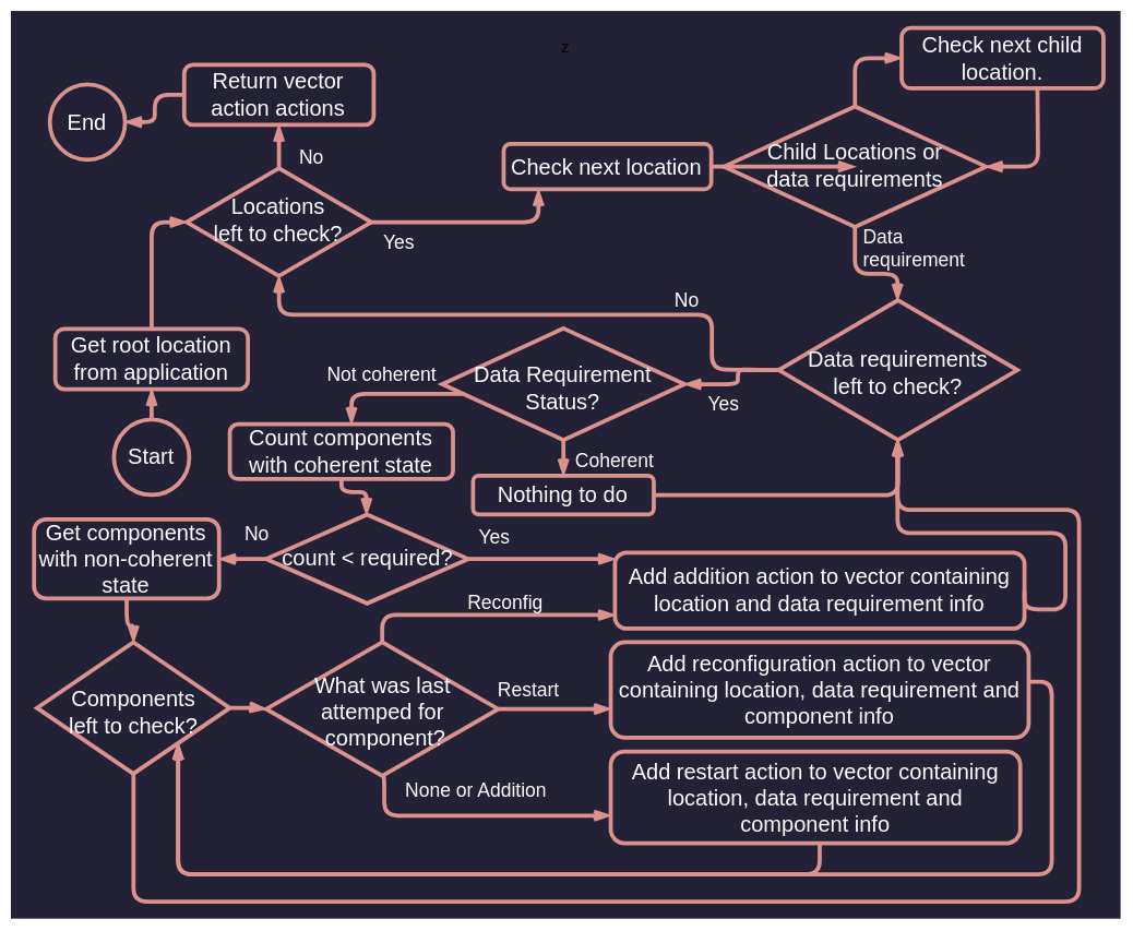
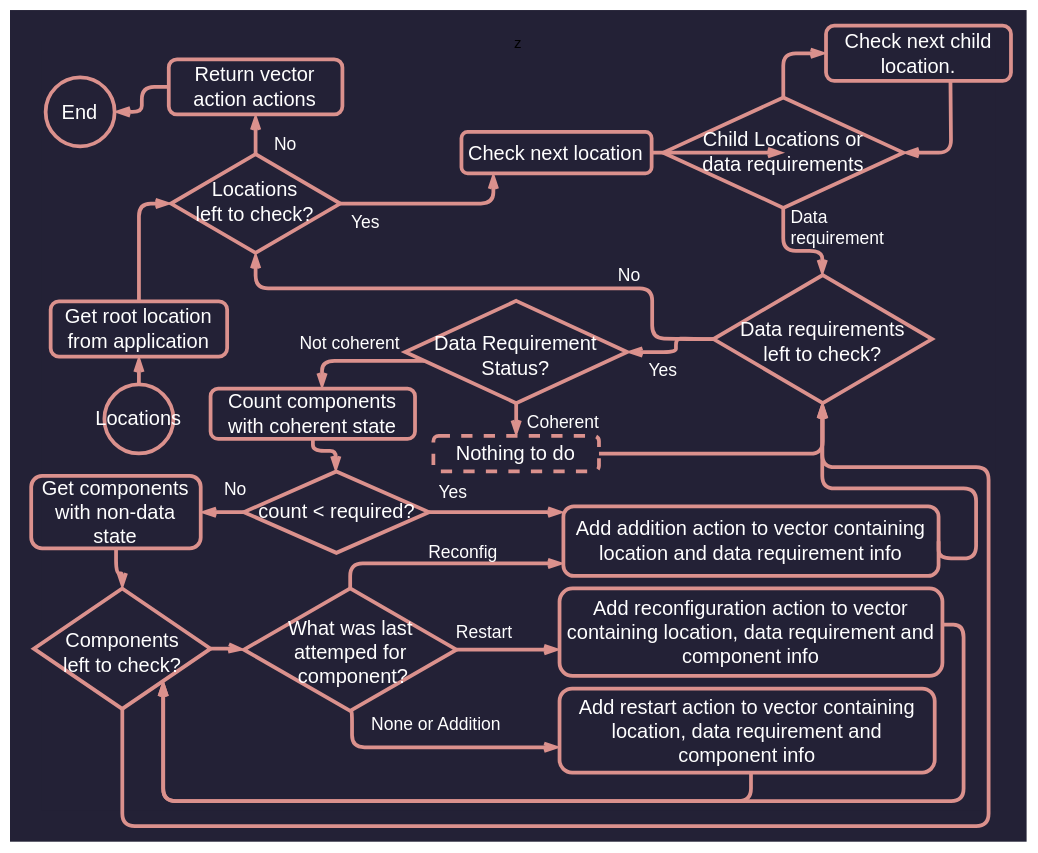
- <mxCell id="3" value="&lt;font style=&quot;font-size: 16px;&quot;&gt;Start&lt;/font&gt;" style="ellipse;whiteSpace=wrap;html=1;aspect=fixed;strokeColor=#DB918D;fontColor=#FFFFFF;fillColor=none;strokeWidth=3;fontSize=16;" parent="2" vertex="1"><mxGeometry x="62.975" y="286.893" width="55.172" height="55.172" as="geometry" /></mxCell>
+ <mxCell id="3" value="&lt;font style=&quot;font-size: 16px;&quot;&gt;Locations&lt;/font&gt;" style="ellipse;whiteSpace=wrap;html=1;aspect=fixed;strokeColor=#DB918D;fontColor=#FFFFFF;fillColor=none;strokeWidth=3;fontSize=16;" parent="2" vertex="1"><mxGeometry x="62.975" y="286.893" width="55.172" height="55.172" as="geometry" /></mxCell>
- <mxCell id="21" value="Nothing to do" style="whiteSpace=wrap;html=1;fontSize=16;fillColor=none;strokeColor=#DB918D;fontColor=#FFFFFF;rounded=1;strokeWidth=3;spacingTop=0;" parent="2" vertex="1"><mxGeometry x="326.044" y="328.004" width="132.413" height="28.414" as="geometry" /></mxCell>
+ <mxCell id="21" value="Nothing to do" style="whiteSpace=wrap;html=1;fontSize=16;fillColor=none;strokeColor=#DB918D;fontColor=#FFFFFF;rounded=1;strokeWidth=3;spacingTop=0;dashed=1;" parent="2" vertex="1"><mxGeometry x="326.044" y="328.004" width="132.413" height="28.414" as="geometry" /></mxCell>
- <mxCell id="51" value="Get components with non-coherent state" style="whiteSpace=wrap;html=1;fontSize=16;fillColor=none;strokeColor=#DB918D;fontColor=#FFFFFF;rounded=1;strokeWidth=3;spacingTop=0;" parent="2" vertex="1"><mxGeometry x="4.45" y="360" width="135.55" height="57.94" as="geometry" /></mxCell>
+ <mxCell id="51" value="Get components with non-data state" style="whiteSpace=wrap;html=1;fontSize=16;fillColor=none;strokeColor=#DB918D;fontColor=#FFFFFF;rounded=1;strokeWidth=3;spacingTop=0;" parent="2" vertex="1"><mxGeometry x="4.45" y="360" width="135.55" height="57.94" as="geometry" /></mxCell>
